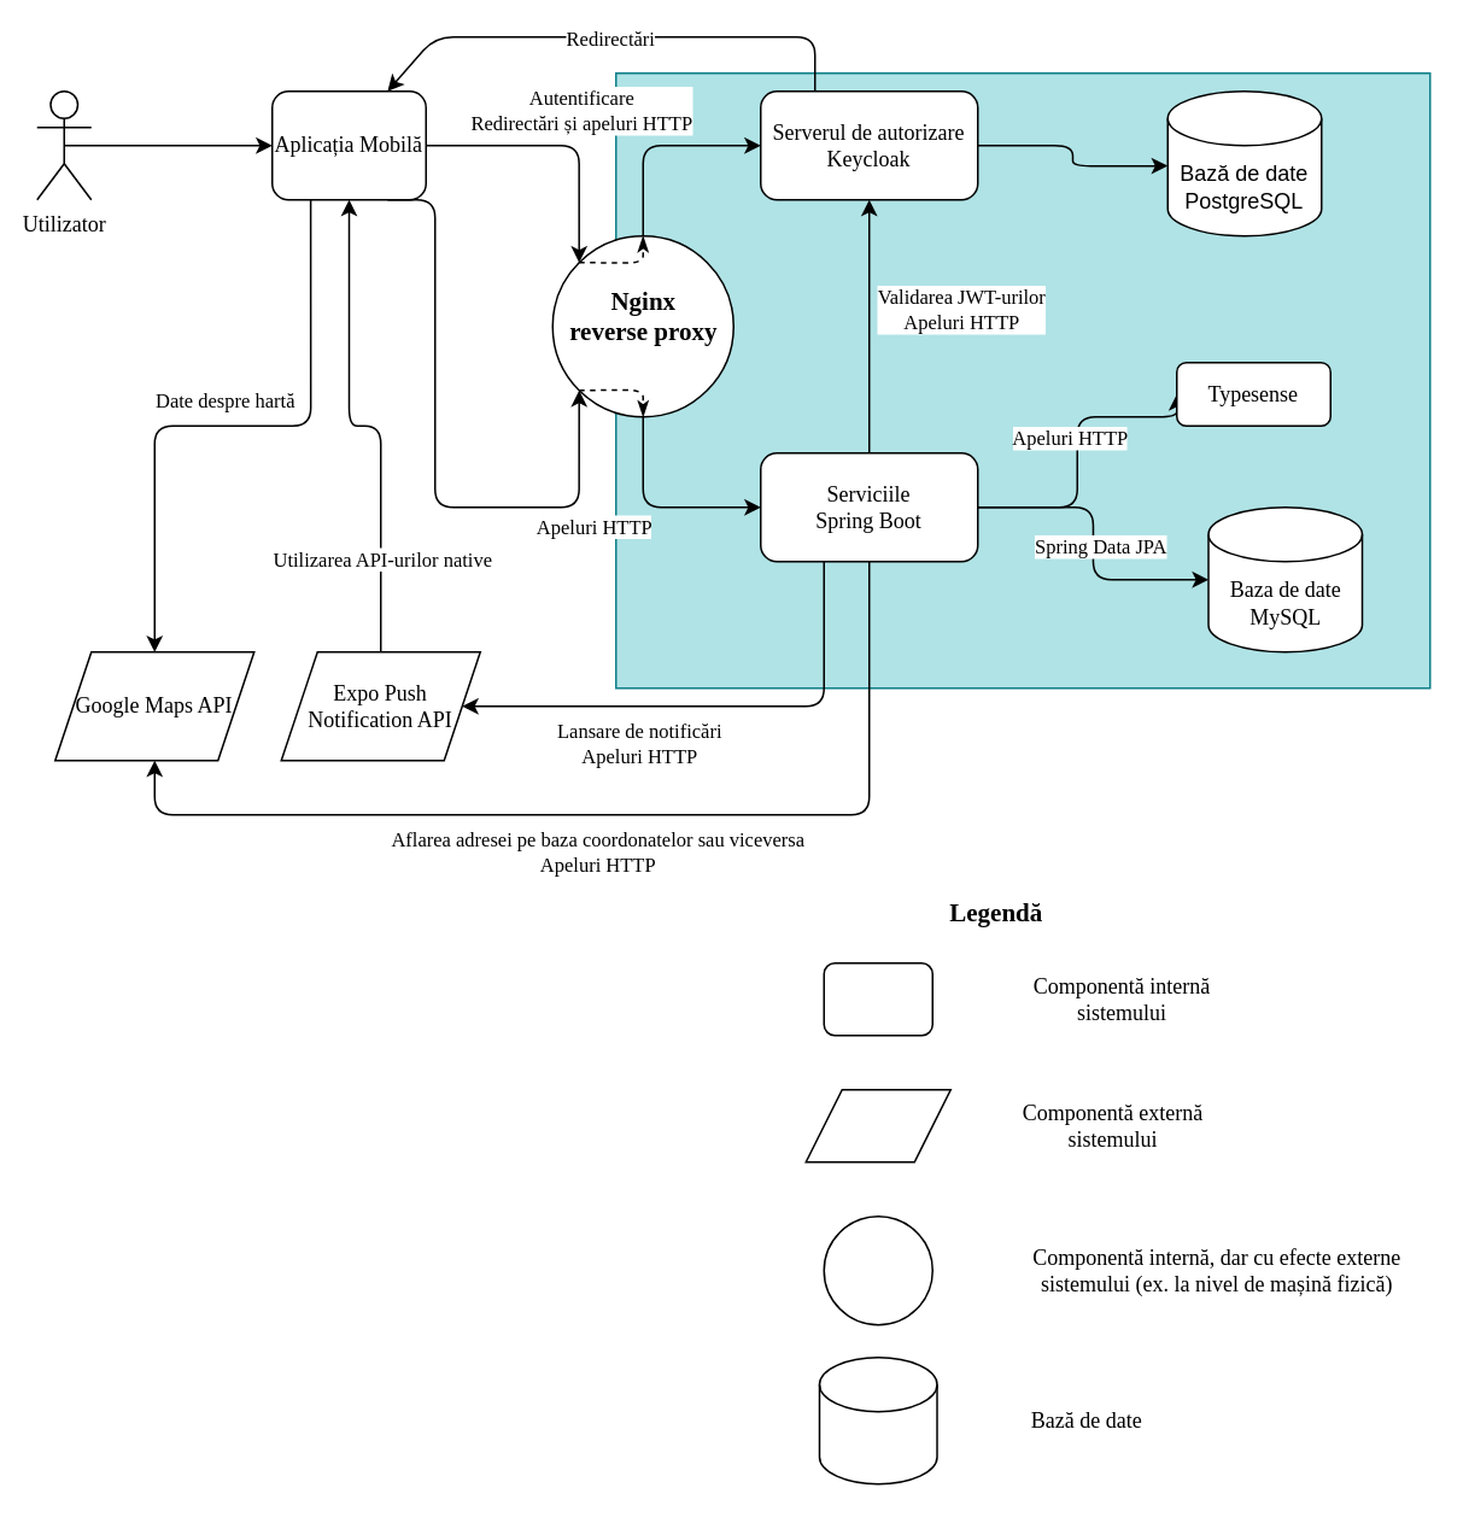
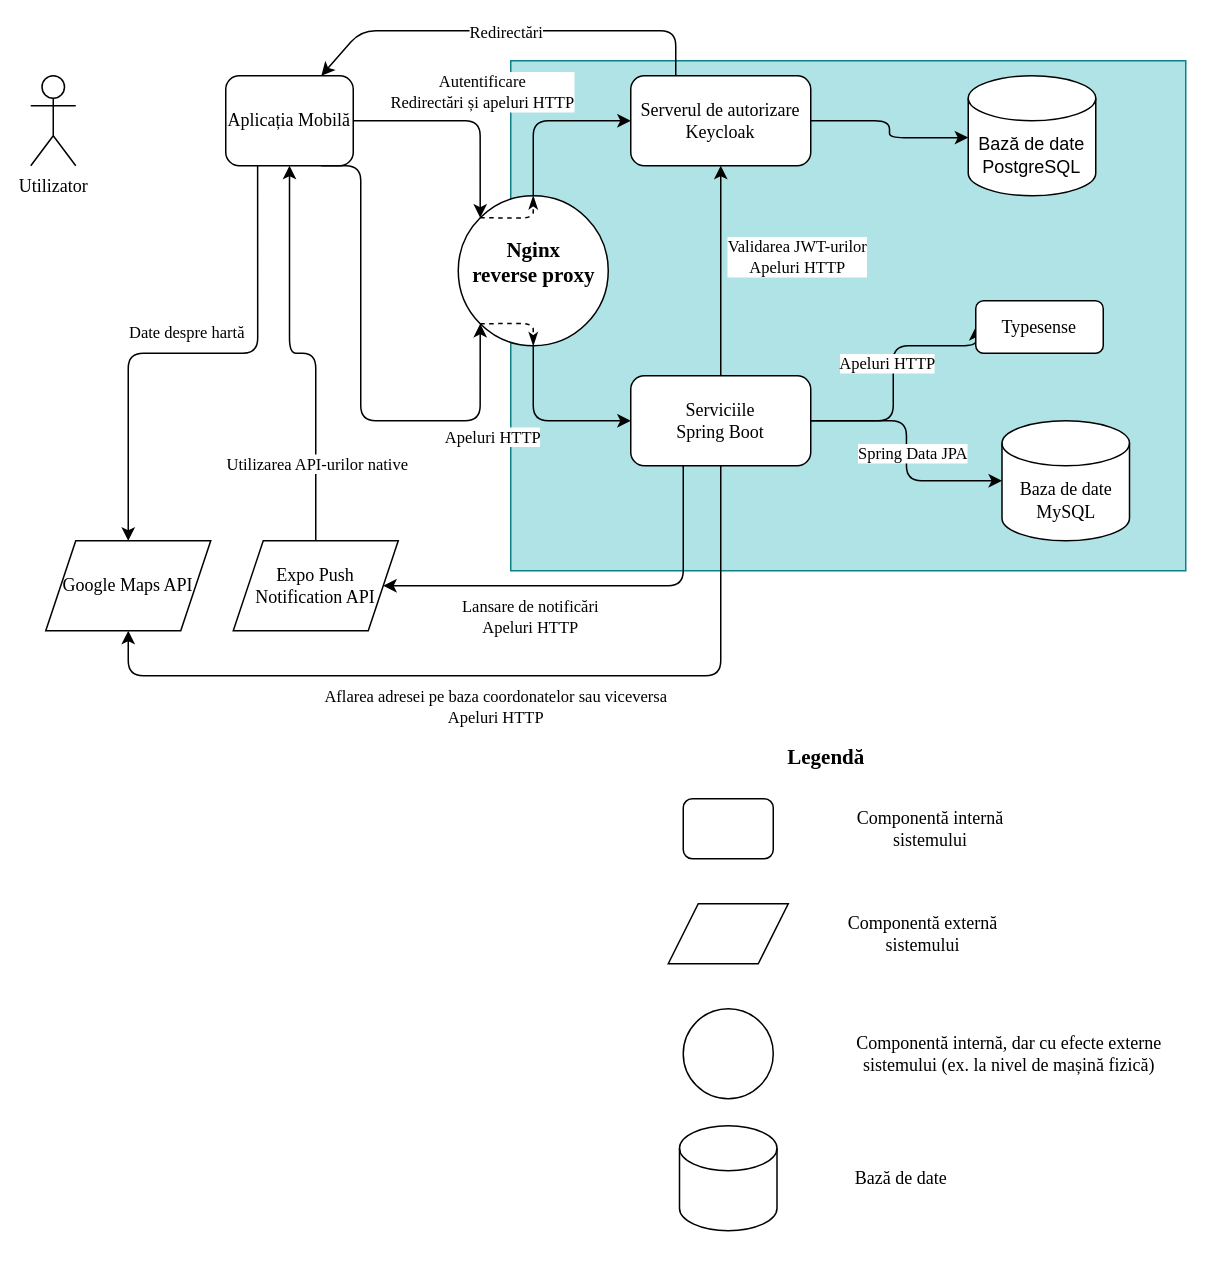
- <mxCell id="12" style="edgeStyle=none;html=1;exitX=0.5;exitY=0.5;exitDx=0;exitDy=0;exitPerimeter=0;entryX=0;entryY=0.5;entryDx=0;entryDy=0;" parent="1" source="13" target="18" edge="1"><mxGeometry relative="1" as="geometry" /></mxCell>
